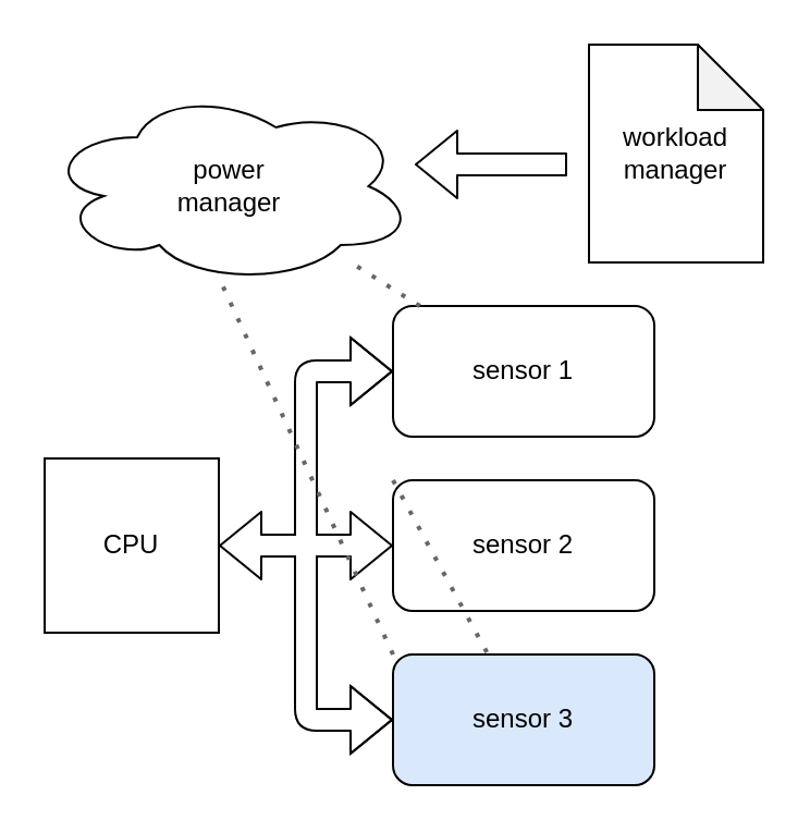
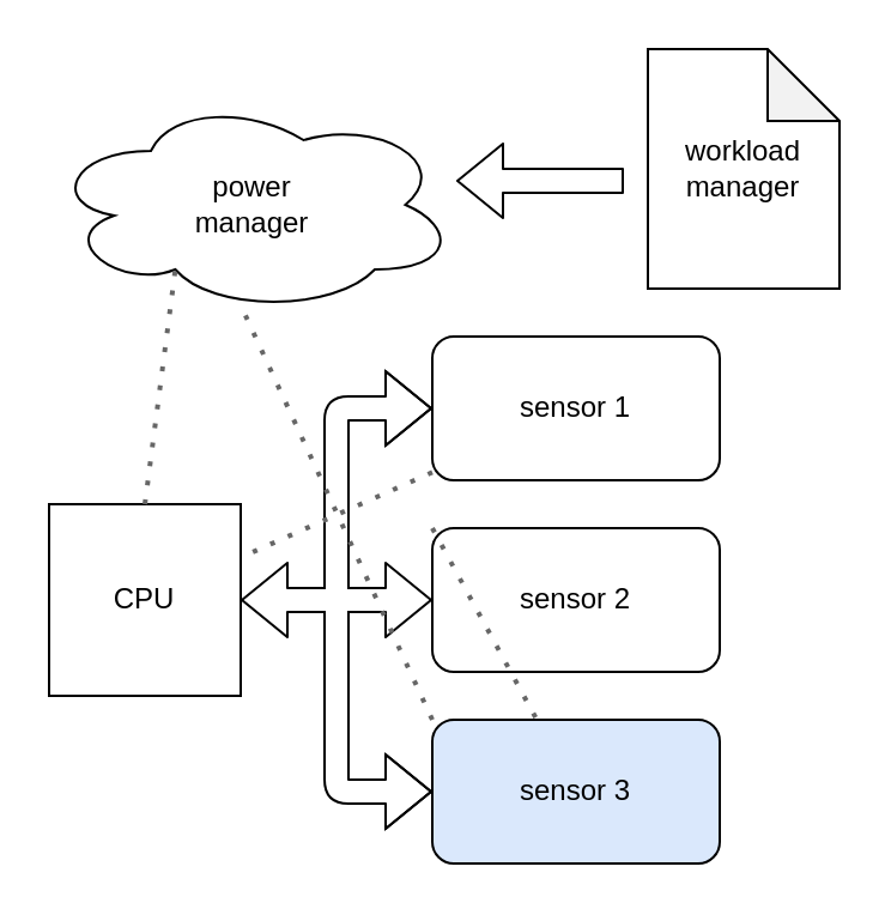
- <mxCell id="11" value="" style="endArrow=none;dashed=1;html=1;dashPattern=1 3;strokeWidth=2;strokeColor=#666666;fillColor=#f5f5f5;" parent="1" source="4" target="10" edge="1"><mxGeometry width="50" height="50" relative="1" as="geometry"><mxPoint x="200" y="220" as="sourcePoint" /><mxPoint x="250" y="170" as="targetPoint" /></mxGeometry></mxCell>
+ <mxCell id="11" value="" style="endArrow=none;dashed=1;html=1;dashPattern=1 3;strokeWidth=2;strokeColor=#666666;fillColor=#f5f5f5;" parent="1" source="4" target="3" edge="1"><mxGeometry width="50" height="50" relative="1" as="geometry"><mxPoint x="200" y="220" as="sourcePoint" /><mxPoint x="250" y="170" as="targetPoint" /></mxGeometry></mxCell>
+ <mxCell id="14" value="" style="endArrow=none;dashed=1;html=1;dashPattern=1 3;strokeWidth=2;strokeColor=#666666;fillColor=#f5f5f5;entryX=0.31;entryY=0.8;entryDx=0;entryDy=0;entryPerimeter=0;exitX=0.5;exitY=0;exitDx=0;exitDy=0;" parent="1" source="3" target="10" edge="1"><mxGeometry width="50" height="50" relative="1" as="geometry"><mxPoint x="200" y="220" as="sourcePoint" /><mxPoint x="250" y="170" as="targetPoint" /></mxGeometry></mxCell>
